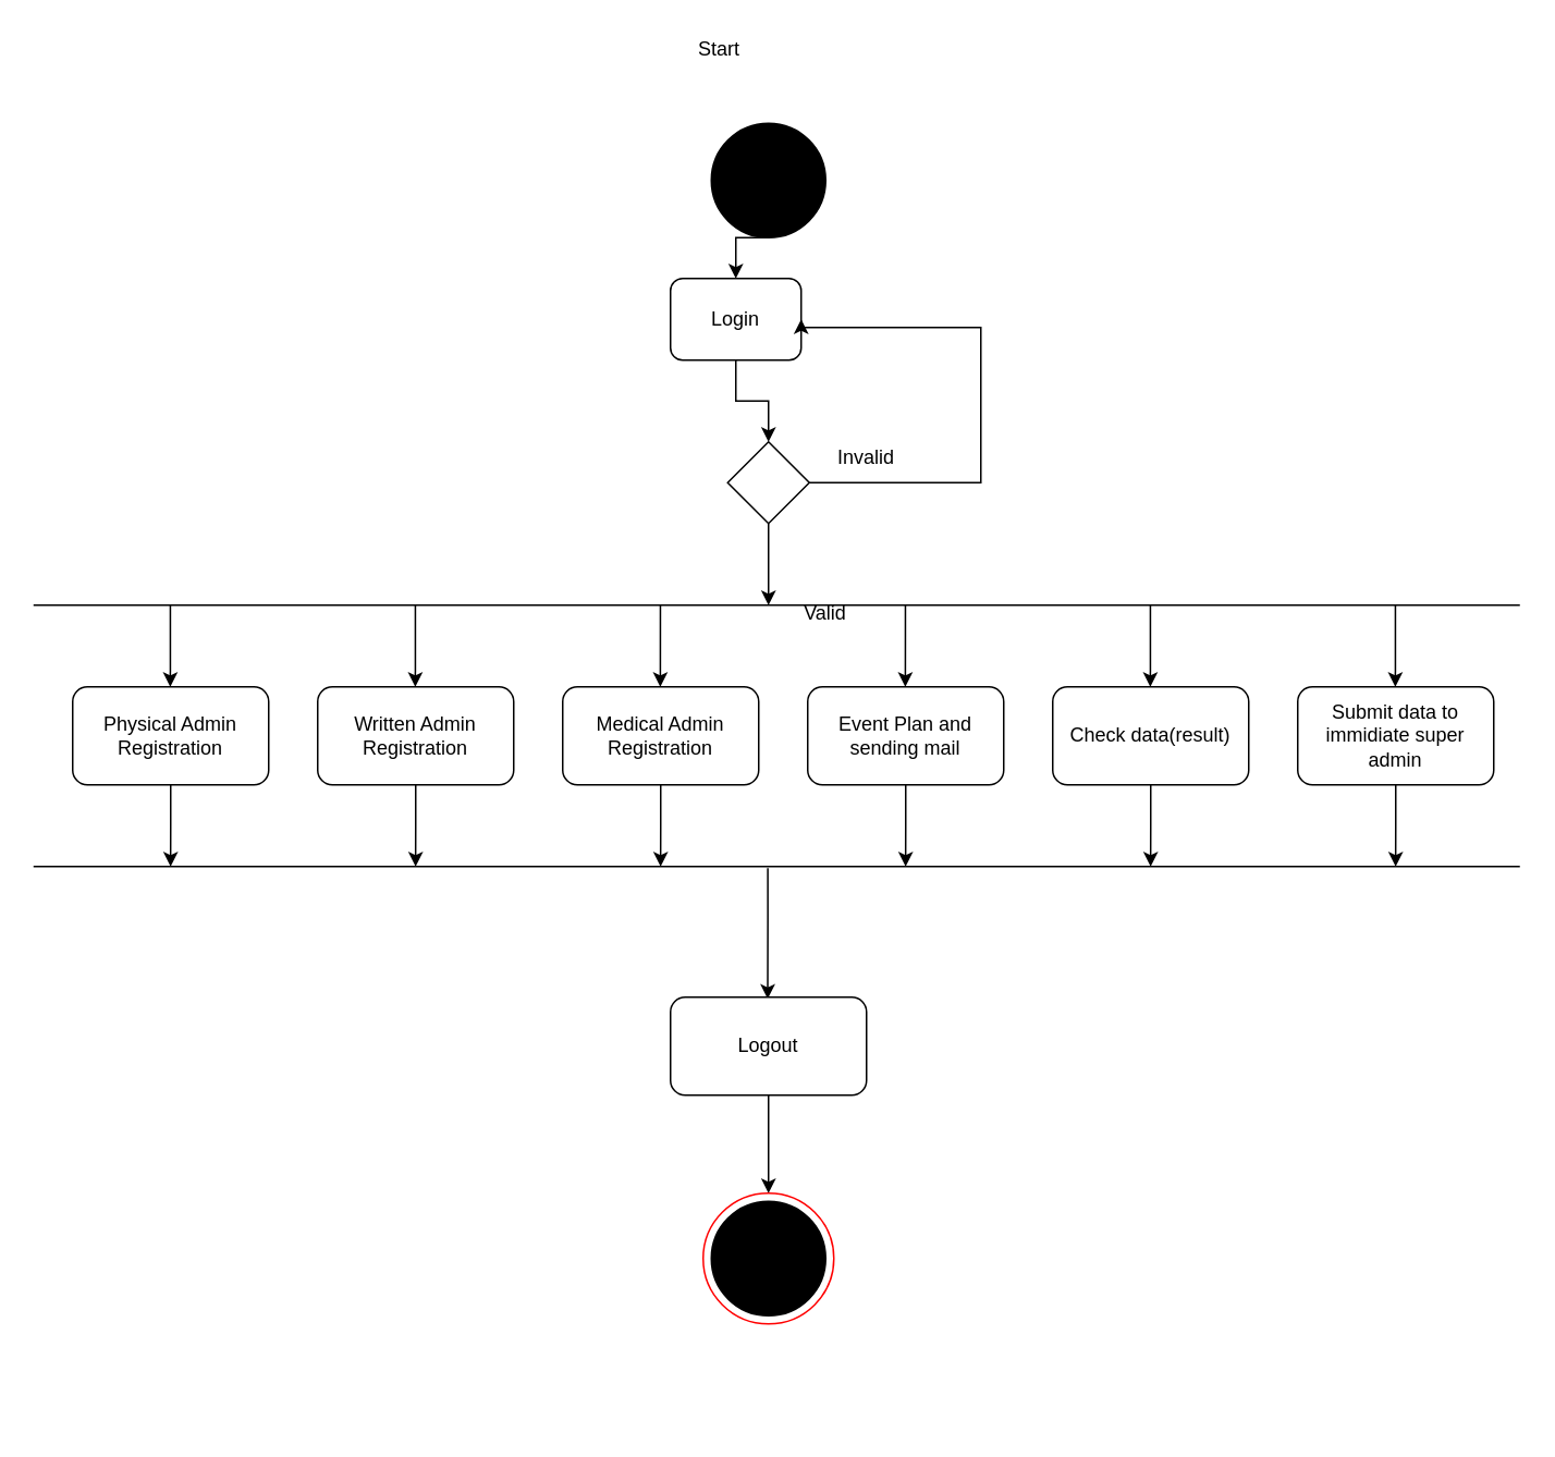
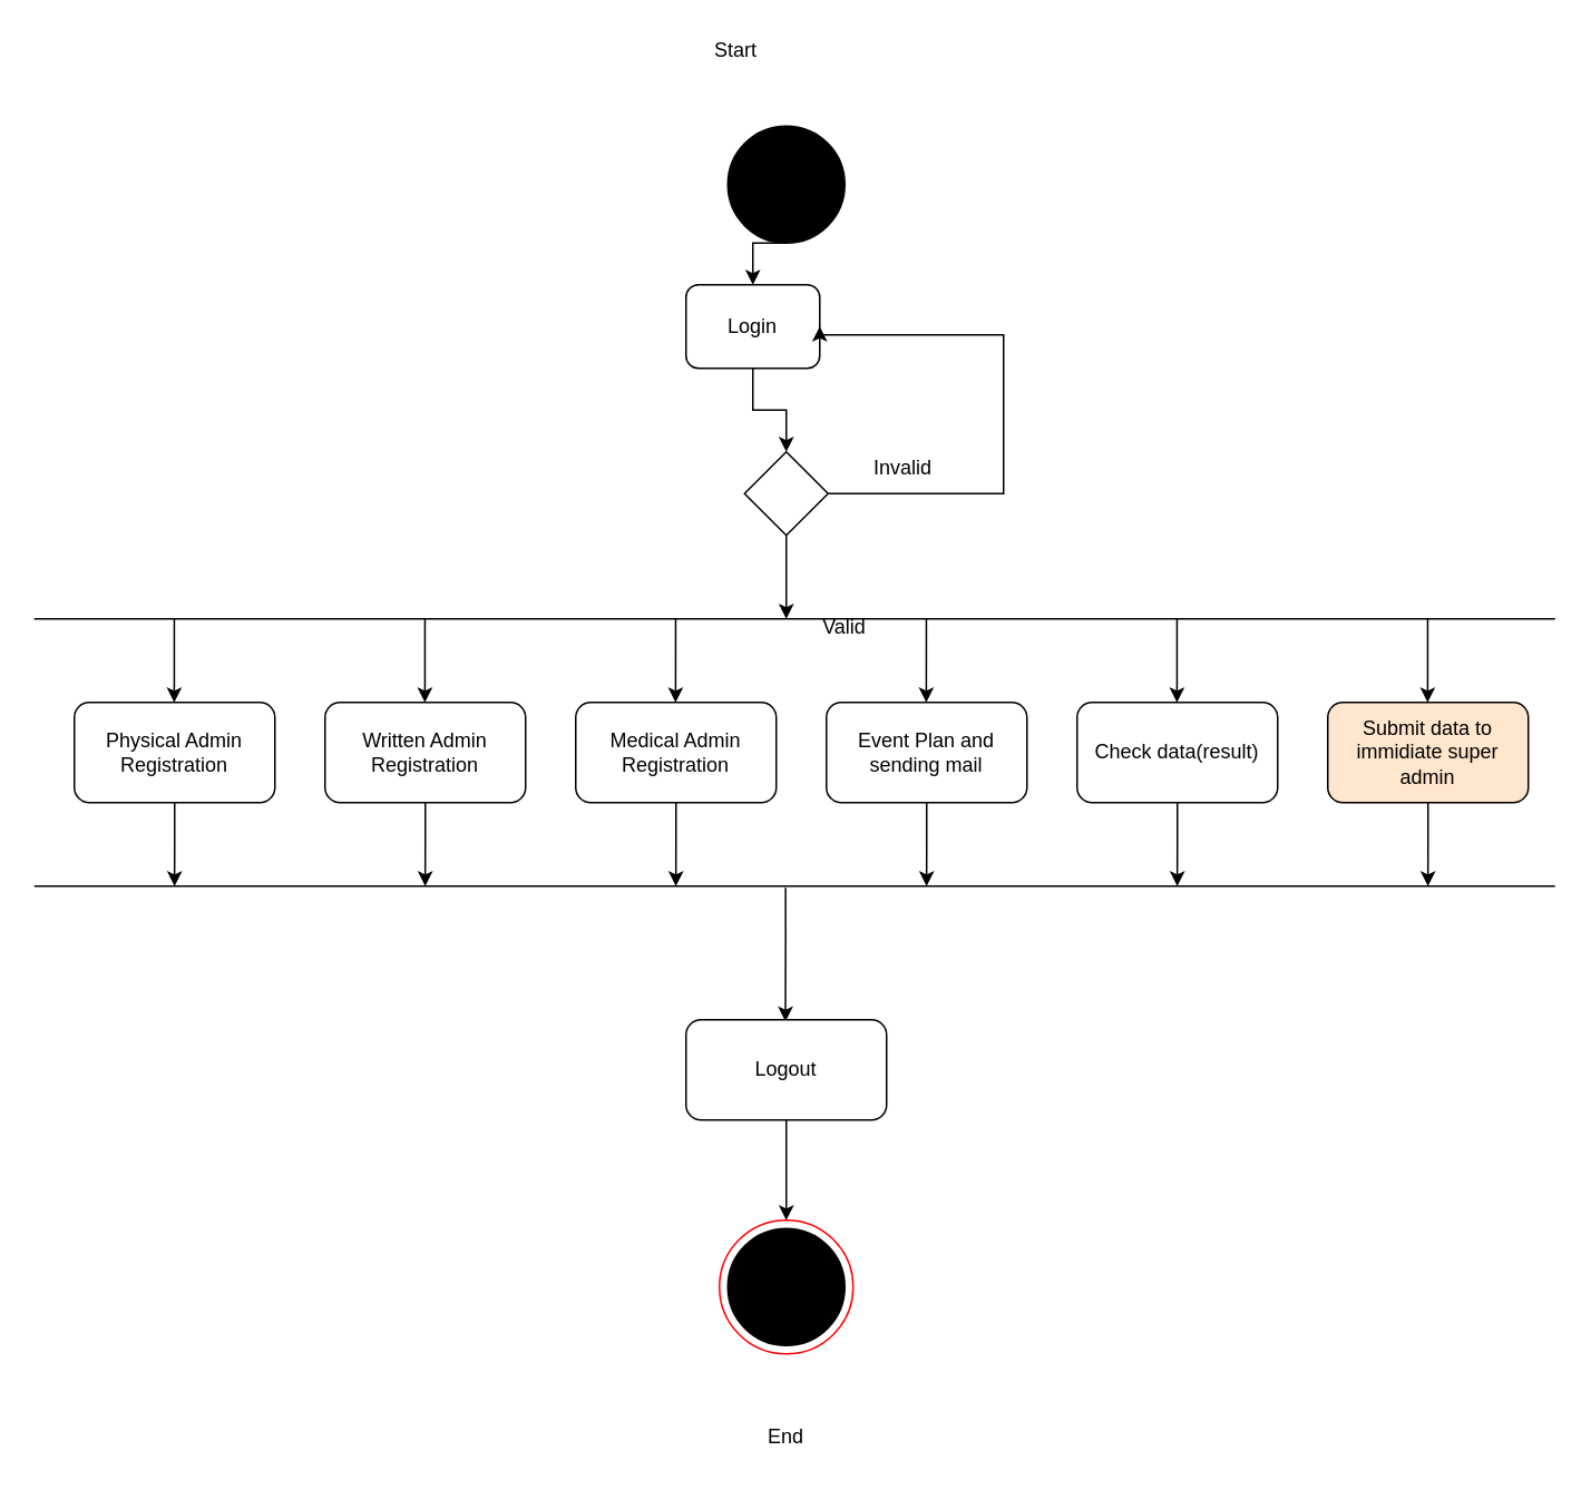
- <mxCell id="38" value="Invalid" style="text;html=1;strokeColor=none;fillColor=none;align=center;verticalAlign=middle;whiteSpace=wrap;rounded=0;" vertex="1" parent="1"><mxGeometry x="510" y="270" width="40" height="20" as="geometry" /></mxCell>
+ <mxCell id="38" value="Invalid" style="text;html=1;strokeColor=none;fillColor=none;align=center;verticalAlign=middle;whiteSpace=wrap;rounded=0;" vertex="1" parent="1"><mxGeometry x="520" y="270" width="40" height="20" as="geometry" /></mxCell>
- <mxCell id="19" value="Submit data to immidiate super admin" style="rounded=1;whiteSpace=wrap;html=1;" parent="1" vertex="1"><mxGeometry x="794" y="420" width="120" height="60" as="geometry" /></mxCell>
+ <mxCell id="19" value="Submit data to immidiate super admin" style="rounded=1;whiteSpace=wrap;html=1;fillColor=#ffe6cc;" parent="1" vertex="1"><mxGeometry x="794" y="420" width="120" height="60" as="geometry" /></mxCell>
+ <mxCell id="34" value="End" style="text;html=1;strokeColor=none;fillColor=none;align=center;verticalAlign=middle;whiteSpace=wrap;rounded=0;" parent="1" vertex="1"><mxGeometry x="450" y="850" width="40" height="20" as="geometry" /></mxCell>
